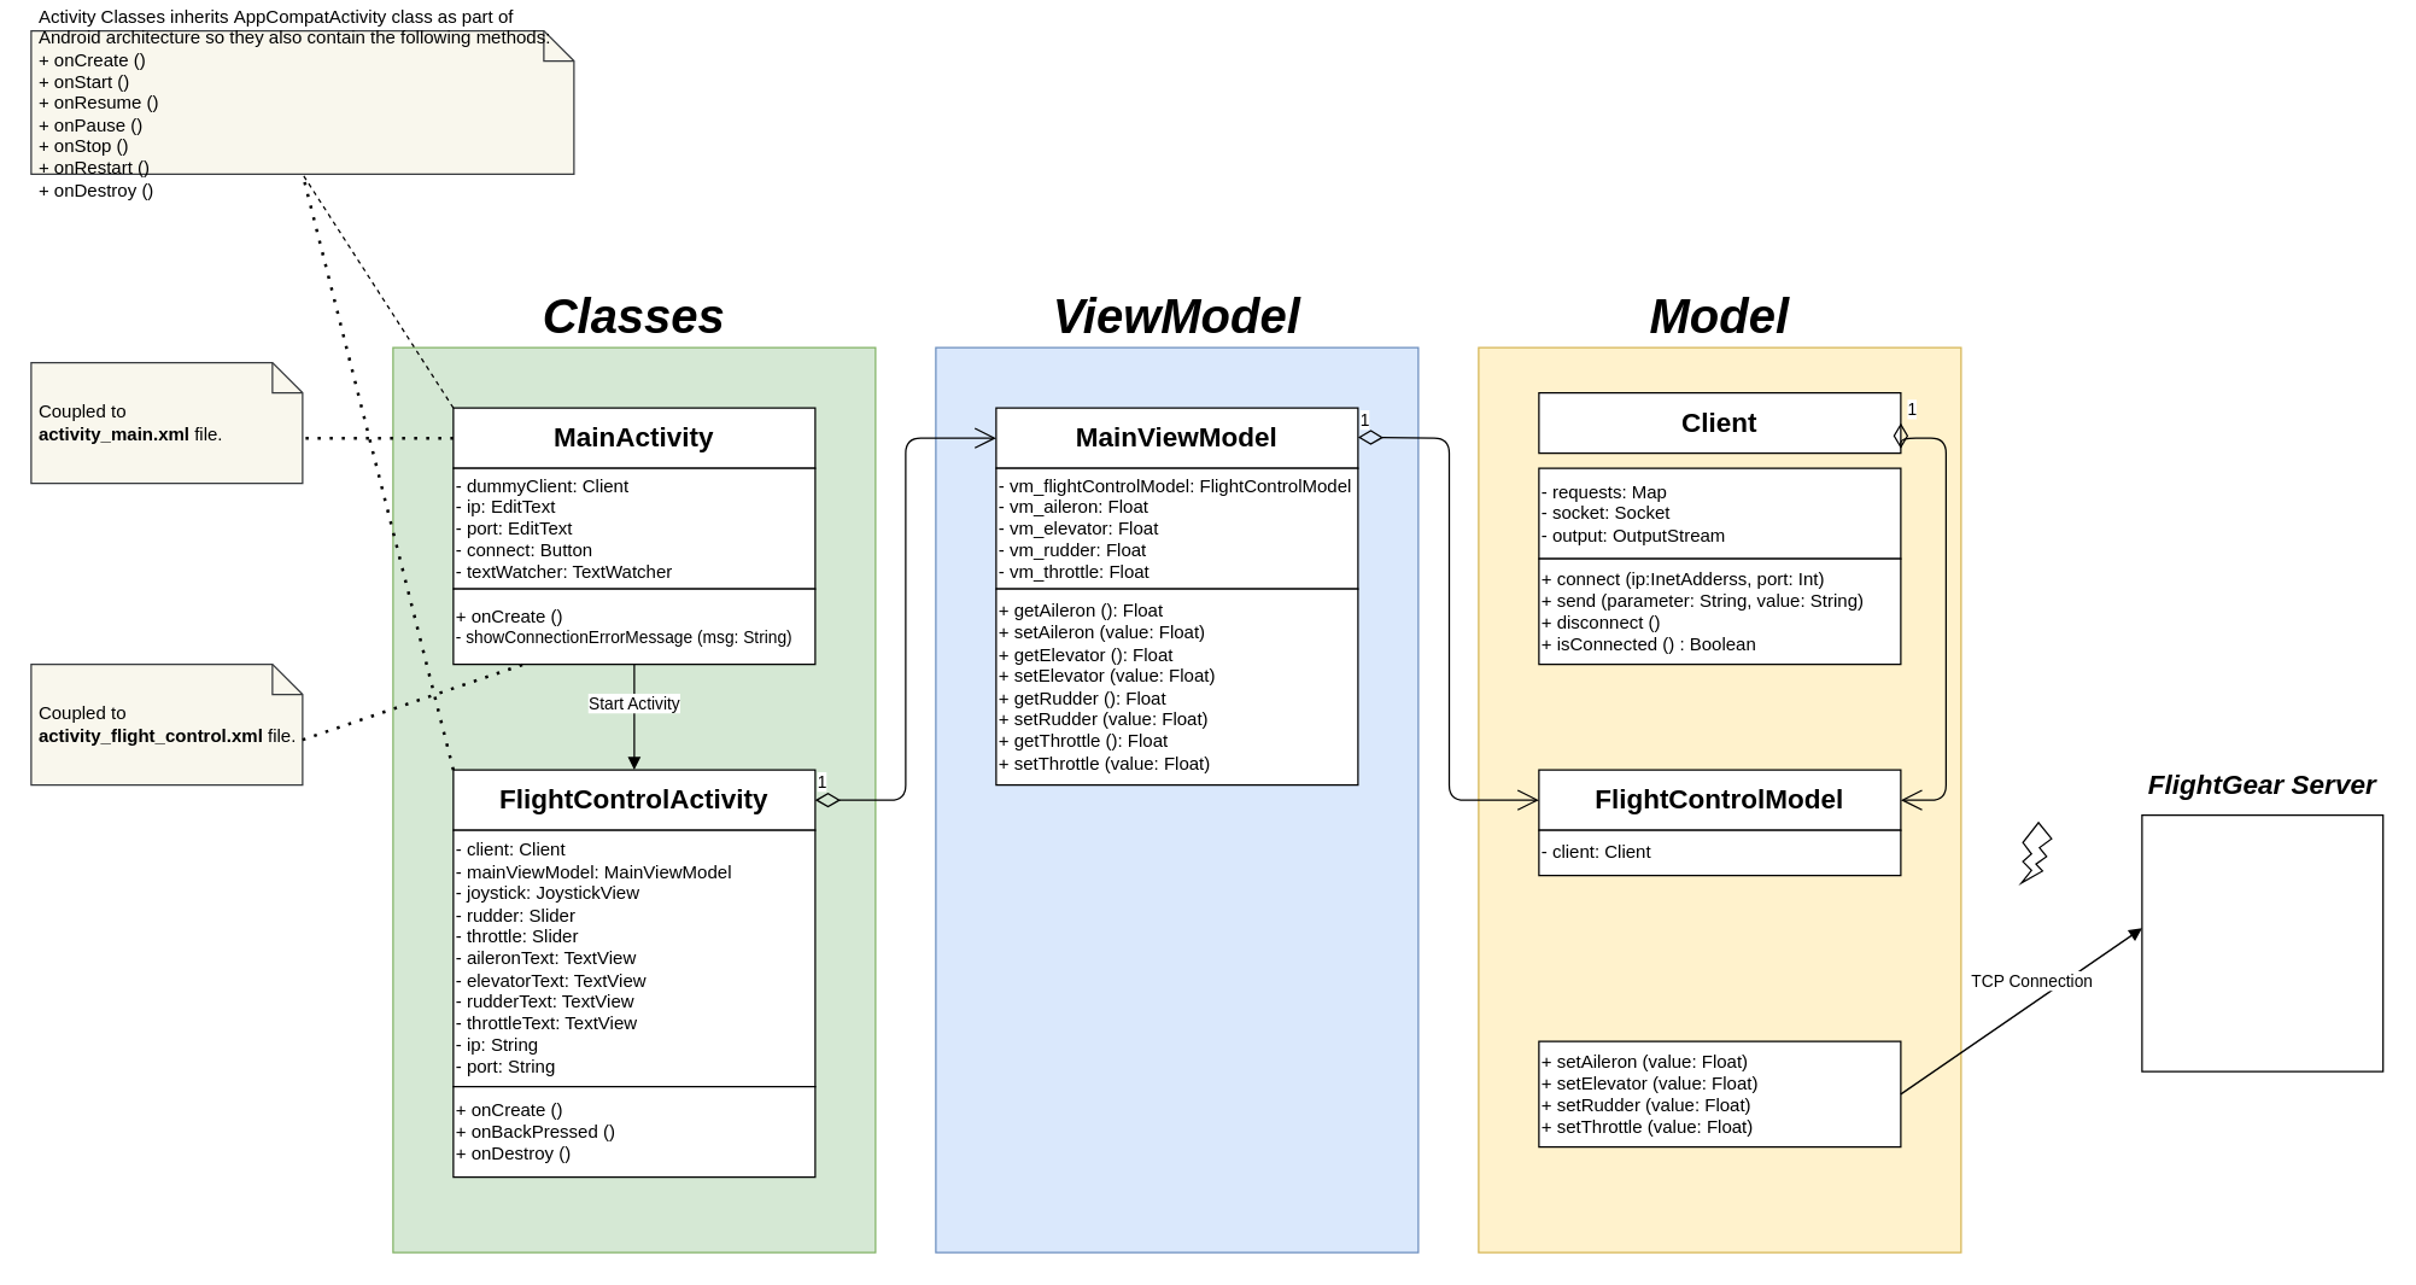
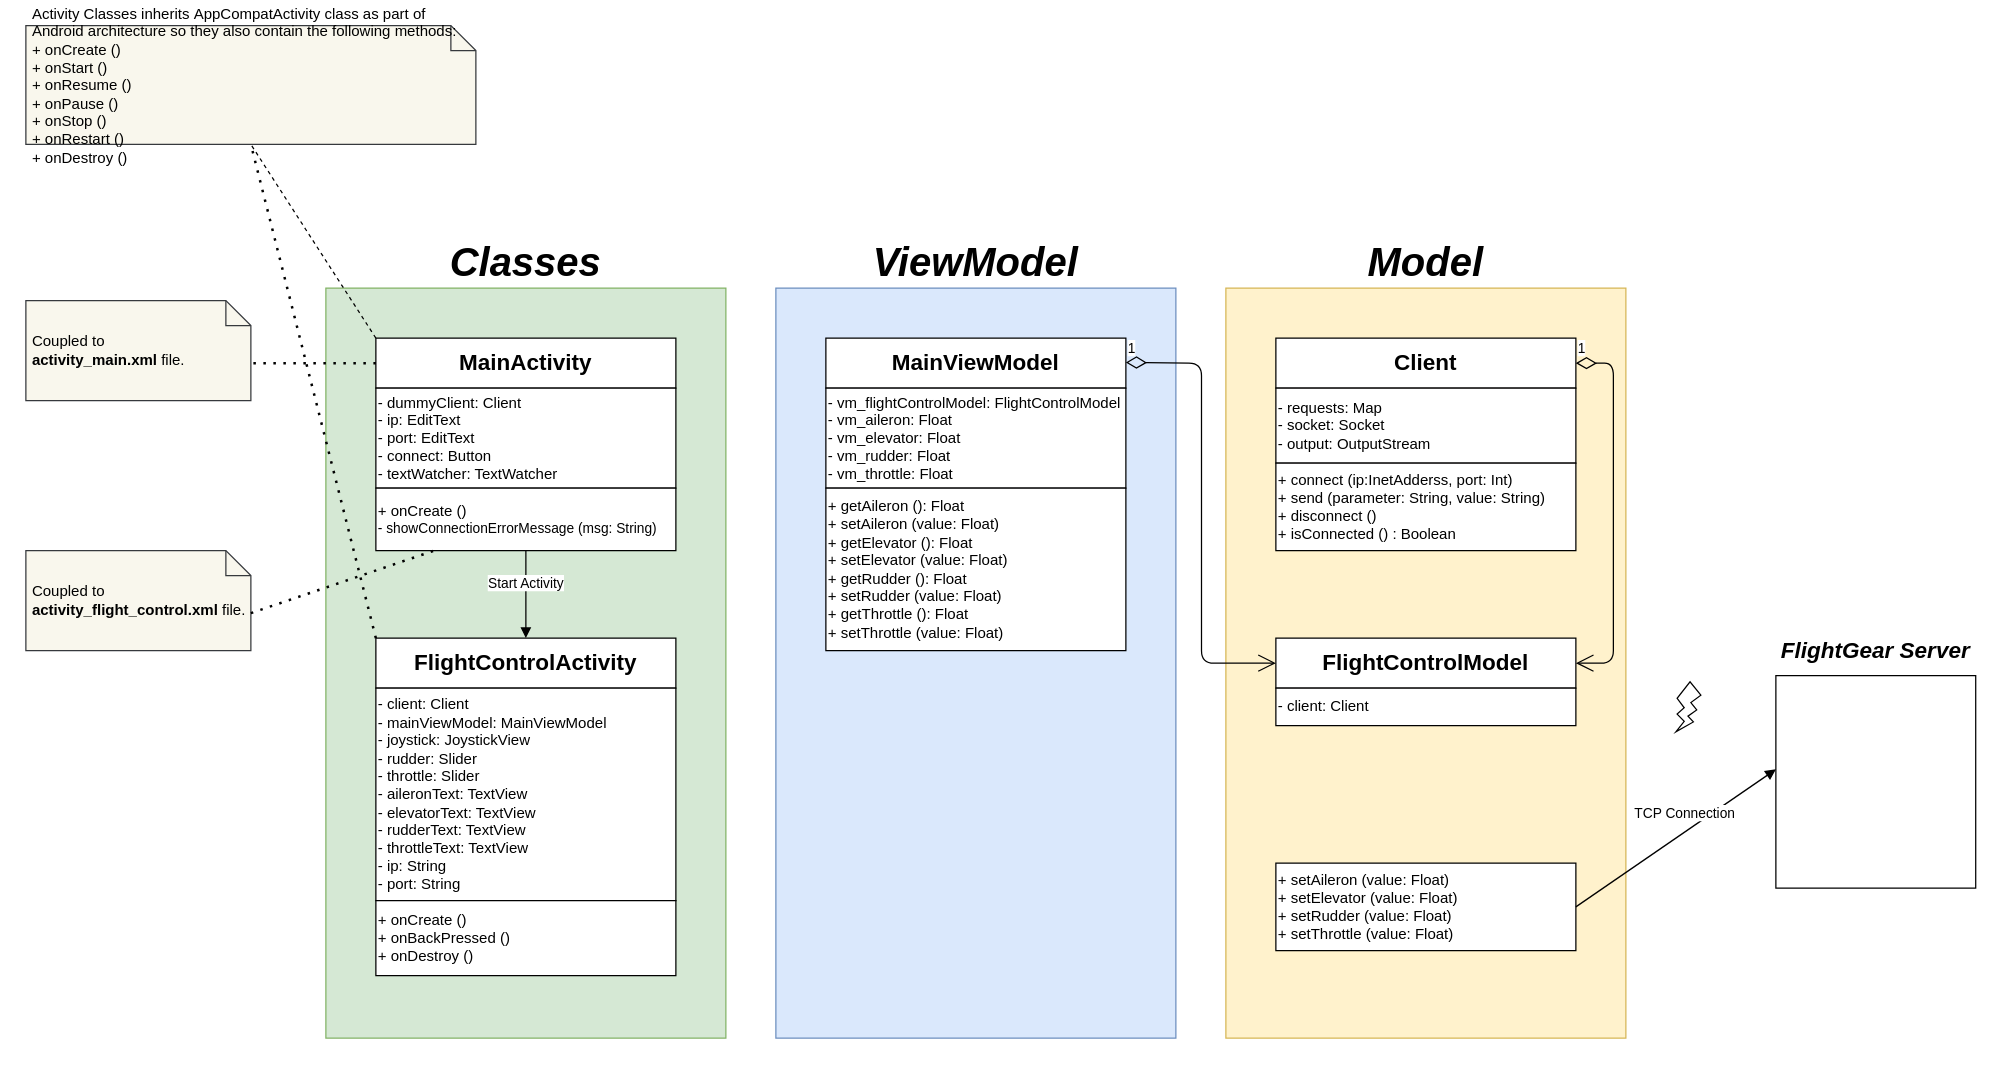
- <mxCell id="8" value="&lt;font style=&quot;font-size: 18px&quot;&gt;&lt;b&gt;Client&lt;/b&gt;&lt;/font&gt;" style="rounded=0;whiteSpace=wrap;html=1;" parent="1" vertex="1"><mxGeometry x="1020" y="260" width="240" height="40" as="geometry" /></mxCell>
+ <mxCell id="8" value="&lt;font style=&quot;font-size: 18px&quot;&gt;&lt;b&gt;Client&lt;/b&gt;&lt;/font&gt;" style="rounded=0;whiteSpace=wrap;html=1;" parent="1" vertex="1"><mxGeometry x="1020" y="270" width="240" height="40" as="geometry" /></mxCell>
- <mxCell id="31" value="1" style="endArrow=open;html=1;endSize=12;startArrow=diamondThin;startSize=14;startFill=0;edgeStyle=orthogonalEdgeStyle;align=left;verticalAlign=bottom;entryX=0;entryY=0.5;entryDx=0;entryDy=0;exitX=1;exitY=0.5;exitDx=0;exitDy=0;" parent="1" source="20" target="14" edge="1"><mxGeometry x="-1" y="3" relative="1" as="geometry"><mxPoint x="575" y="490" as="sourcePoint" /><mxPoint x="650" y="540" as="targetPoint" /></mxGeometry></mxCell>
